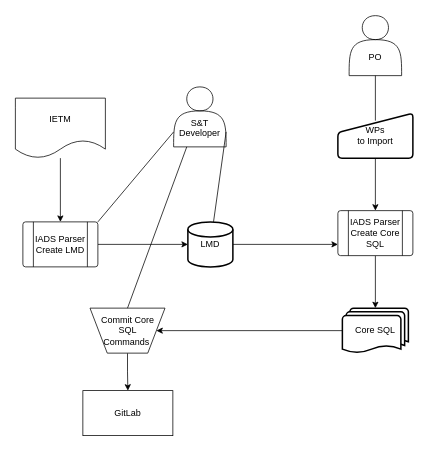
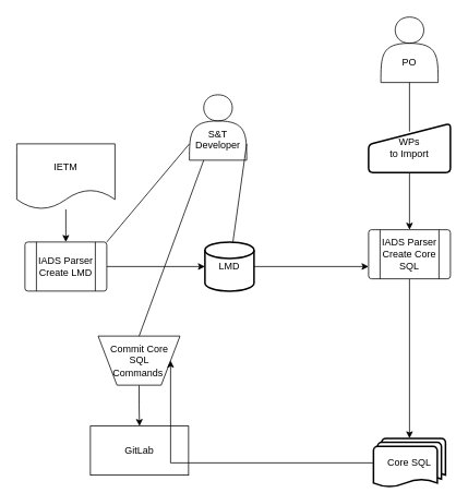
- <mxCell id="2" value="IETM" style="shape=document;whiteSpace=wrap;html=1;boundedLbl=1;" vertex="1" parent="1"><mxGeometry x="20" y="130" width="120" height="80" as="geometry" /></mxCell>
+ <mxCell id="2" value="IETM" style="shape=document;whiteSpace=wrap;html=1;boundedLbl=1;" vertex="1" parent="1"><mxGeometry x="20" y="175" width="120" height="80" as="geometry" /></mxCell>
- <mxCell id="13" value="Core SQL" style="strokeWidth=2;html=1;shape=mxgraph.flowchart.multi-document;whiteSpace=wrap;" vertex="1" parent="1"><mxGeometry x="456" y="410" width="88" height="60" as="geometry" /></mxCell>
+ <mxCell id="13" value="Core SQL" style="strokeWidth=2;html=1;shape=mxgraph.flowchart.multi-document;whiteSpace=wrap;" vertex="1" parent="1"><mxGeometry x="456" y="535" width="88" height="60" as="geometry" /></mxCell>
